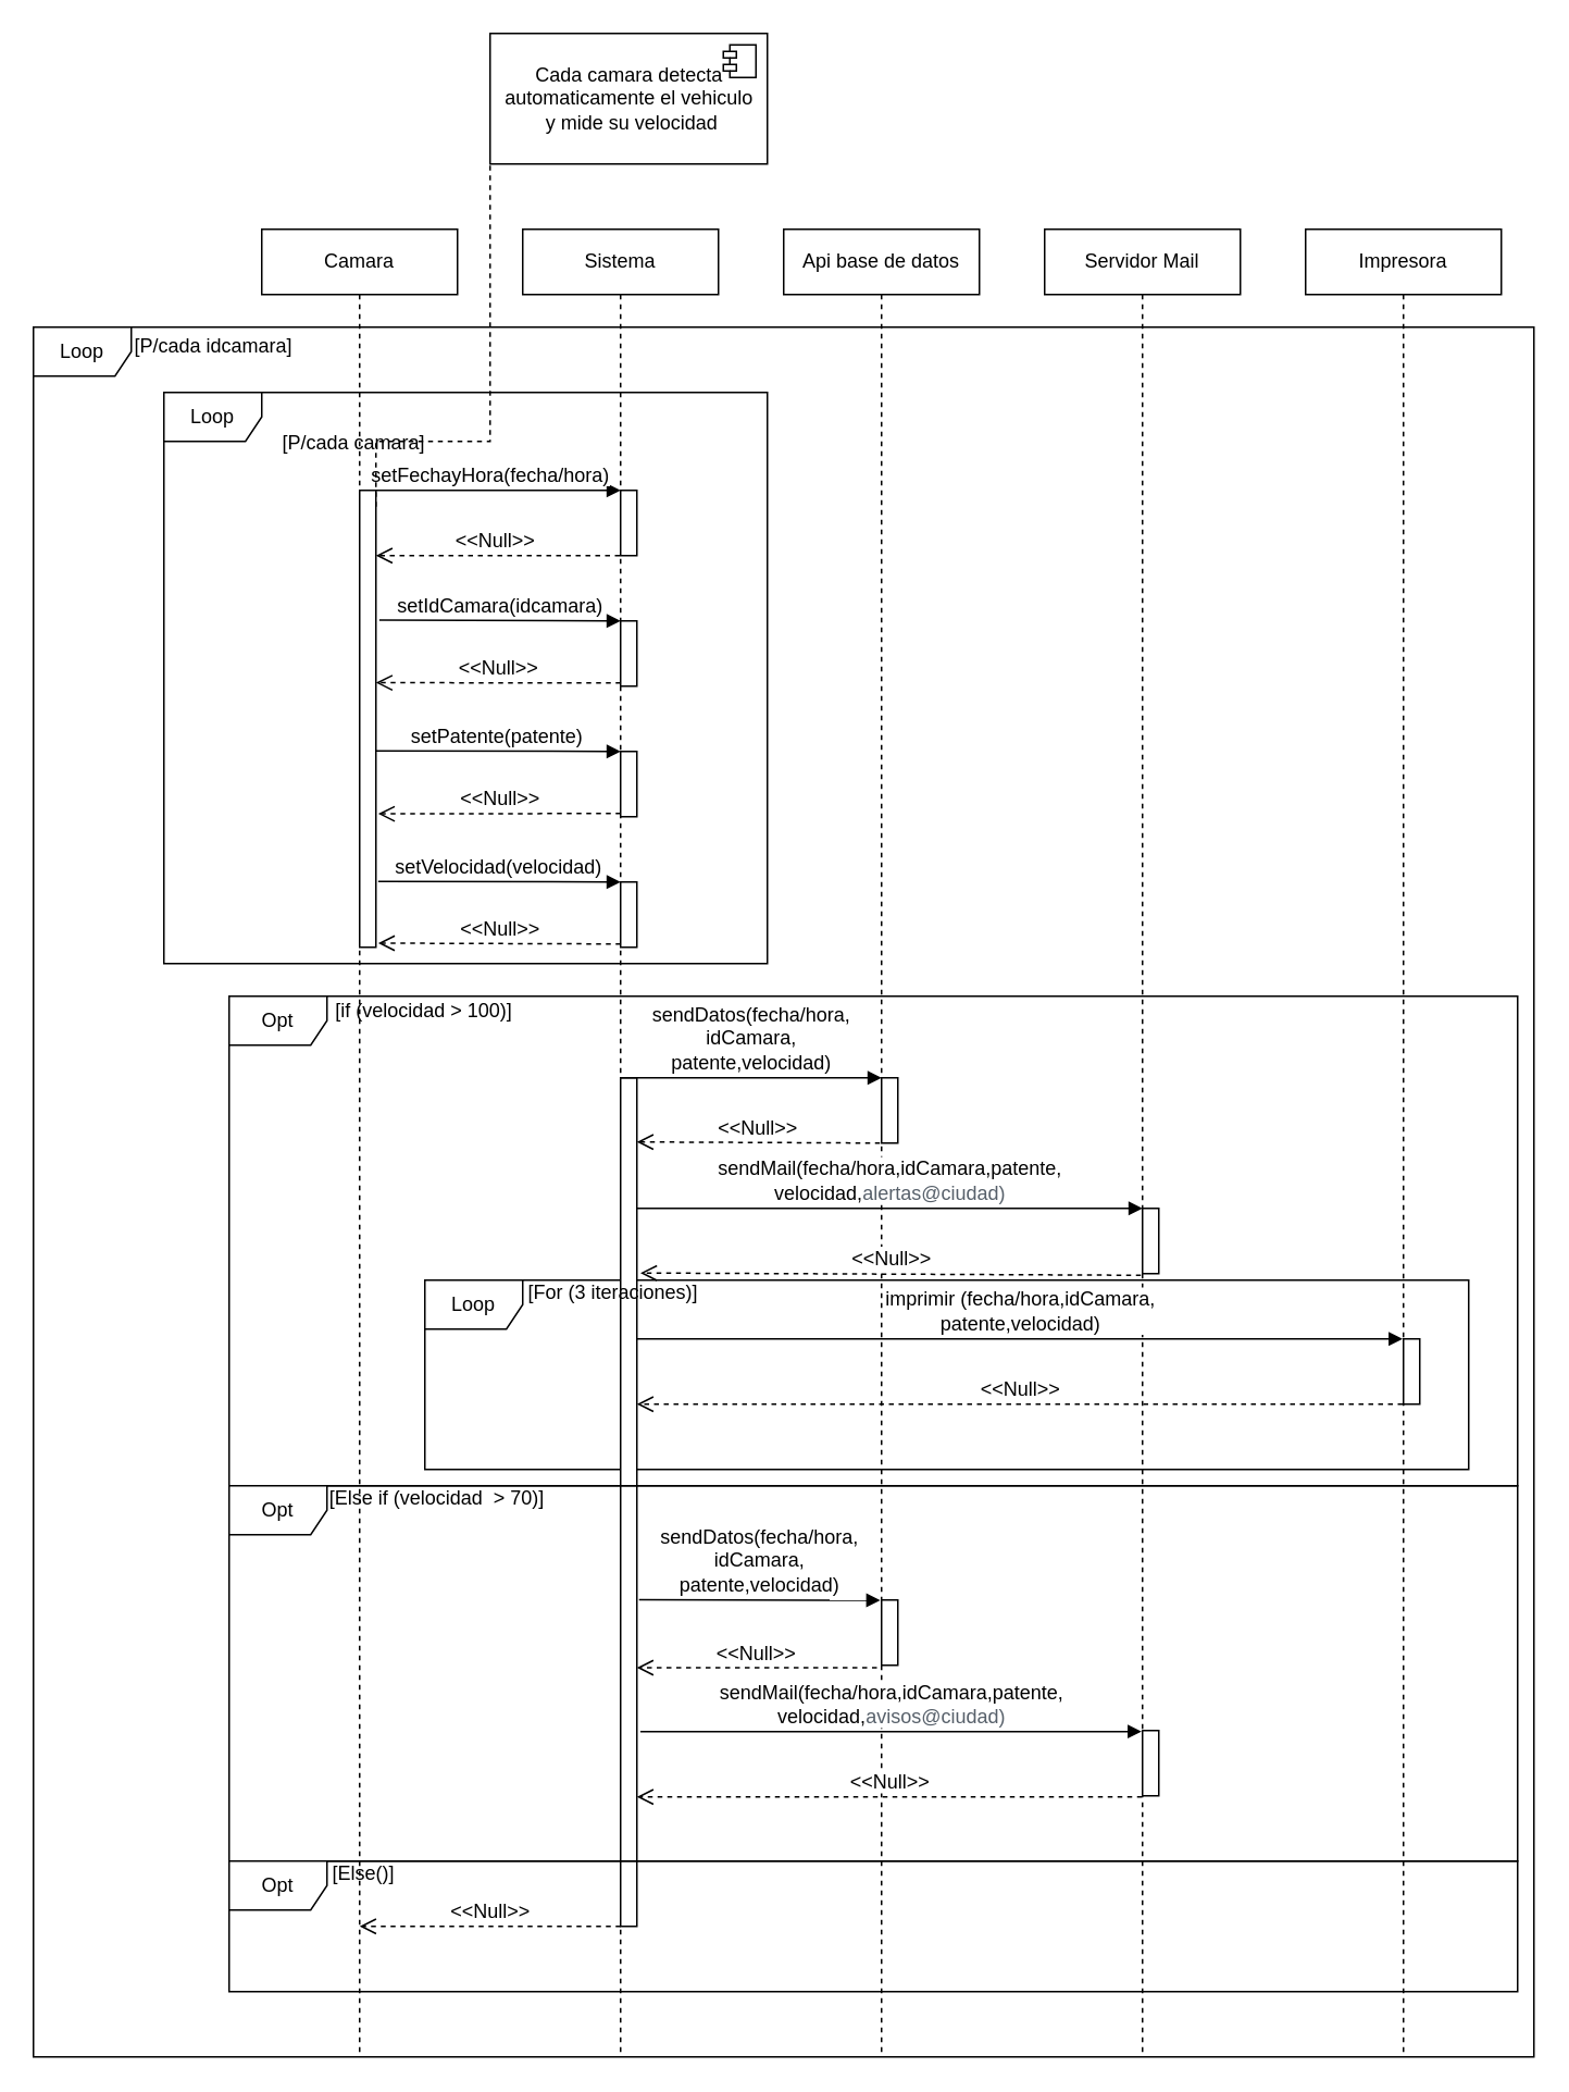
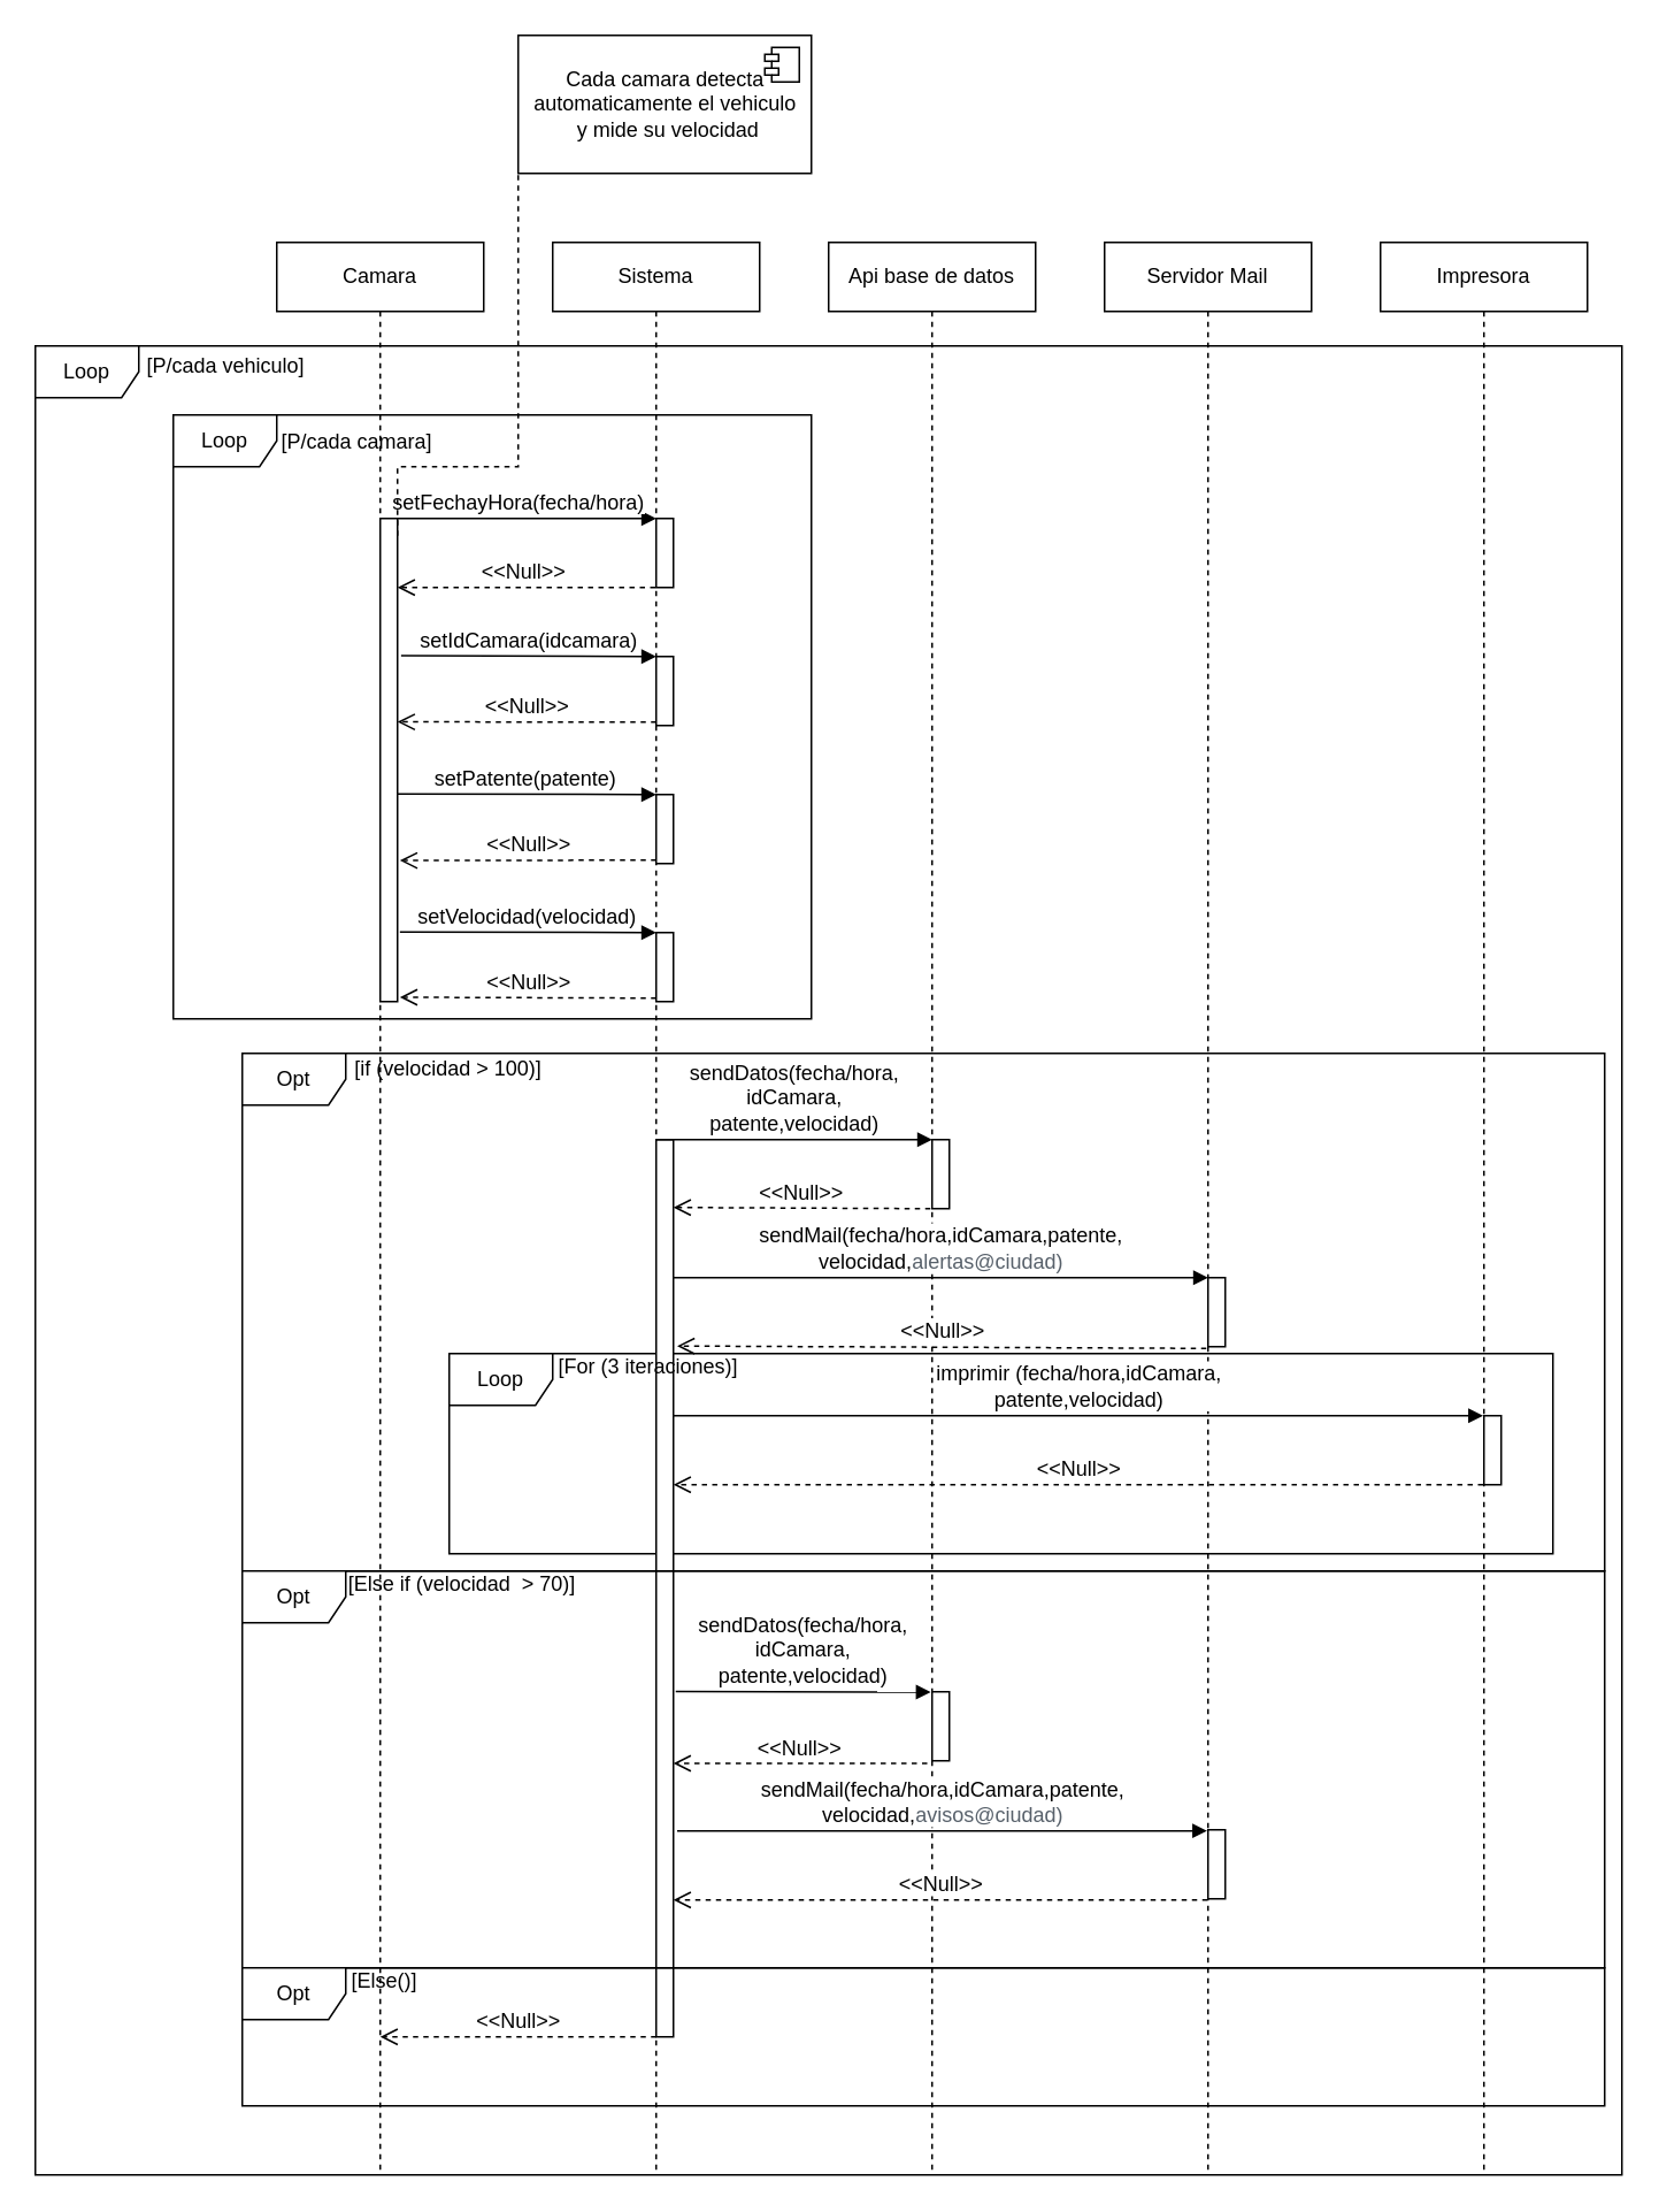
- <mxCell id="48" value=" [P/cada idcamara]" style="text;align=center;fontStyle=0;verticalAlign=middle;spacingLeft=3;spacingRight=3;strokeColor=none;rotatable=0;points=[[0,0.5],[1,0.5]];portConstraint=eastwest;fontSize=12;" parent="1" vertex="1"><mxGeometry x="84" y="196" width="90" height="30" as="geometry" /></mxCell>
+ <mxCell id="48" value=" [P/cada vehiculo]" style="text;align=center;fontStyle=0;verticalAlign=middle;spacingLeft=3;spacingRight=3;strokeColor=none;rotatable=0;points=[[0,0.5],[1,0.5]];portConstraint=eastwest;fontSize=12;" parent="1" vertex="1"><mxGeometry x="84" y="196" width="90" height="30" as="geometry" /></mxCell>
- <mxCell id="30" value=" [P/cada camara]" style="text;align=center;fontStyle=0;verticalAlign=middle;spacingLeft=3;spacingRight=3;strokeColor=none;rotatable=0;points=[[0,0.5],[1,0.5]];portConstraint=eastwest;fontSize=12;" parent="1" vertex="1"><mxGeometry x="170" y="255" width="90" height="30" as="geometry" /></mxCell>
+ <mxCell id="30" value=" [P/cada camara]" style="text;align=center;fontStyle=0;verticalAlign=middle;spacingLeft=3;spacingRight=3;strokeColor=none;rotatable=0;points=[[0,0.5],[1,0.5]];portConstraint=eastwest;fontSize=12;" parent="1" vertex="1"><mxGeometry x="160" y="240" width="90" height="30" as="geometry" /></mxCell>
